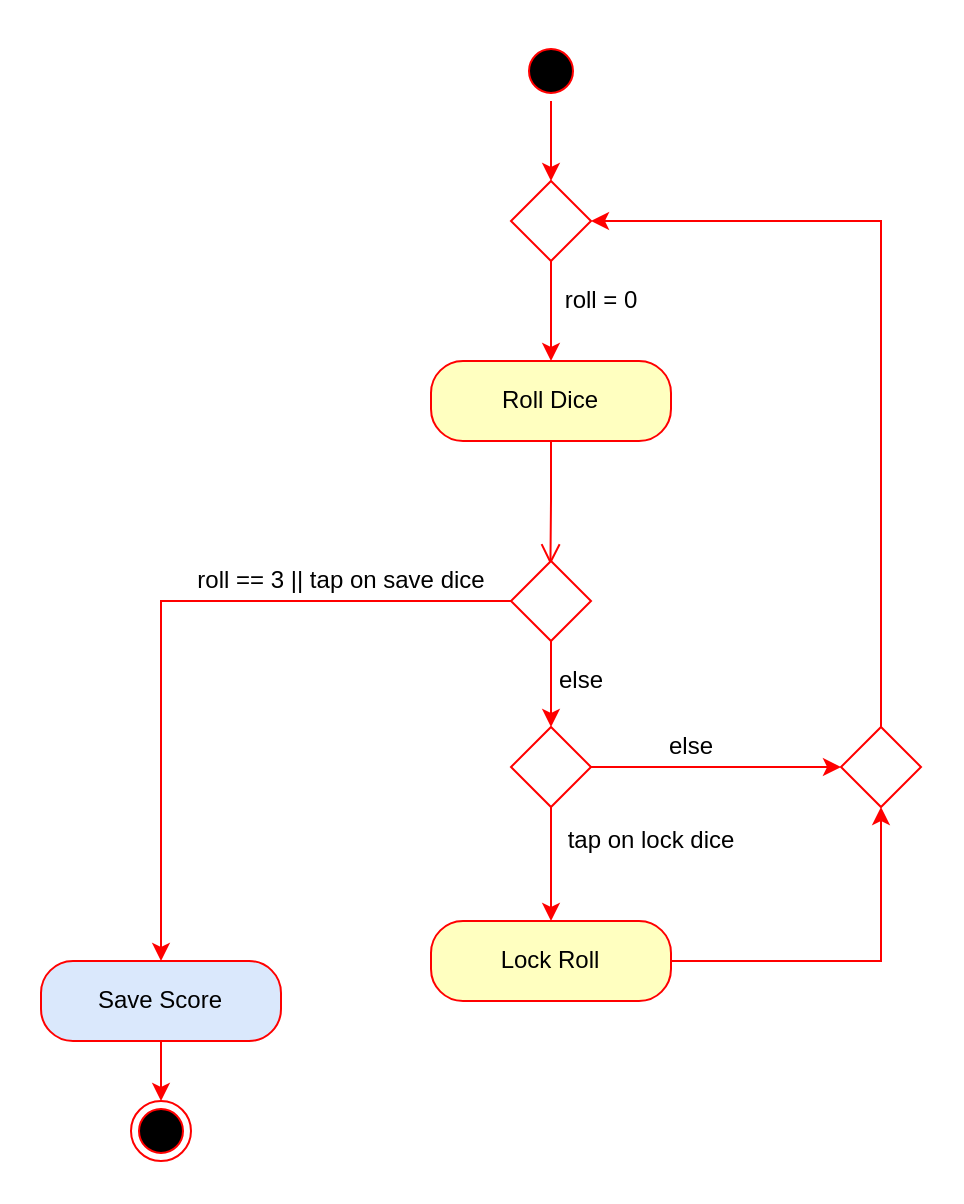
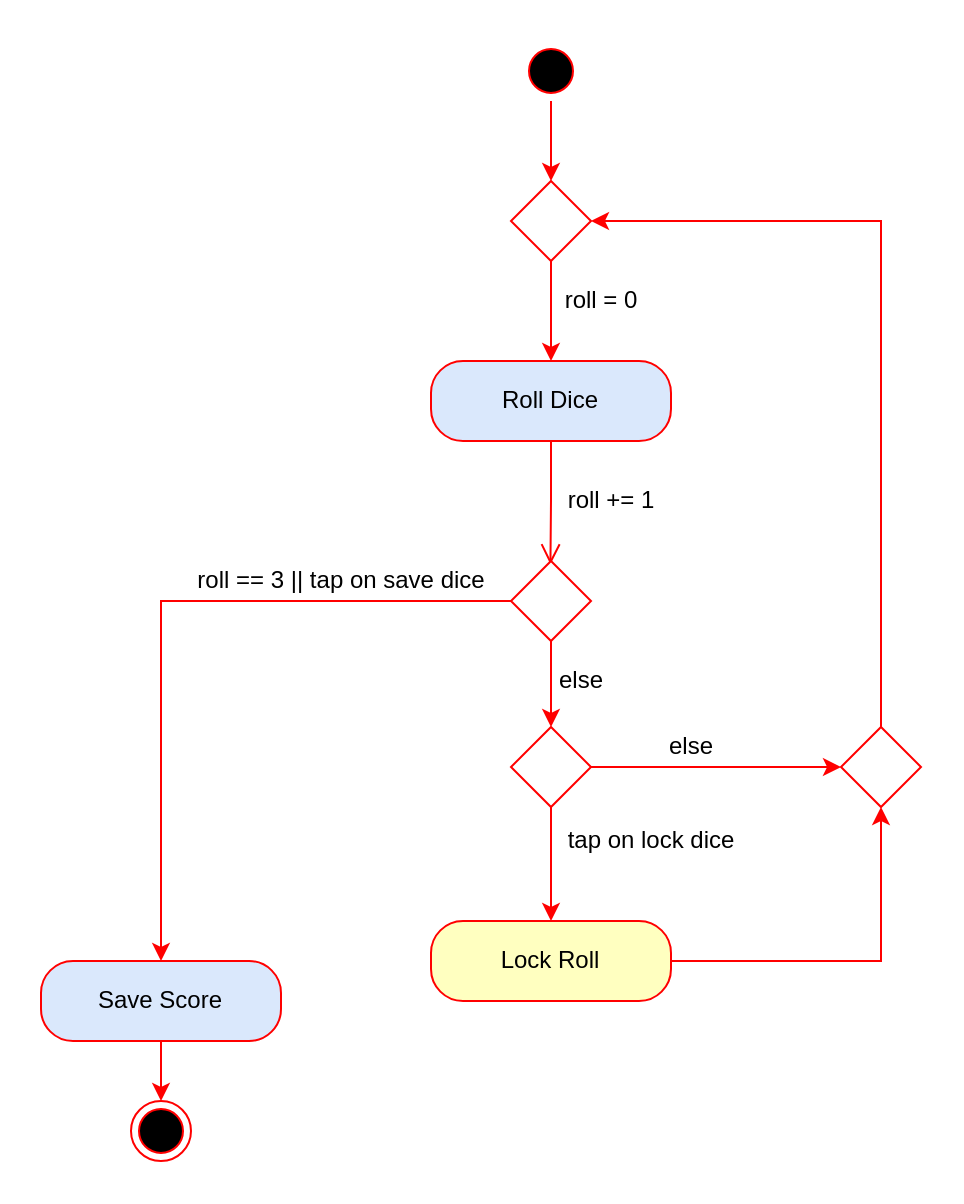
- <mxCell id="5" value="Roll Dice" style="rounded=1;whiteSpace=wrap;html=1;arcSize=40;fontColor=#000000;fillColor=#ffffc0;strokeColor=#ff0000;" vertex="1" parent="1"><mxGeometry x="215" y="180" width="120" height="40" as="geometry" /></mxCell>
+ <mxCell id="5" value="Roll Dice" style="rounded=1;whiteSpace=wrap;html=1;arcSize=40;fontColor=#000000;fillColor=#dae8fc;strokeColor=#ff0000;" vertex="1" parent="1"><mxGeometry x="215" y="180" width="120" height="40" as="geometry" /></mxCell>
+ <mxCell id="7" value="roll += 1" style="text;html=1;align=center;verticalAlign=middle;resizable=0;points=[];autosize=1;strokeColor=none;fillColor=none;" vertex="1" parent="1"><mxGeometry x="275" y="240" width="60" height="20" as="geometry" /></mxCell>
